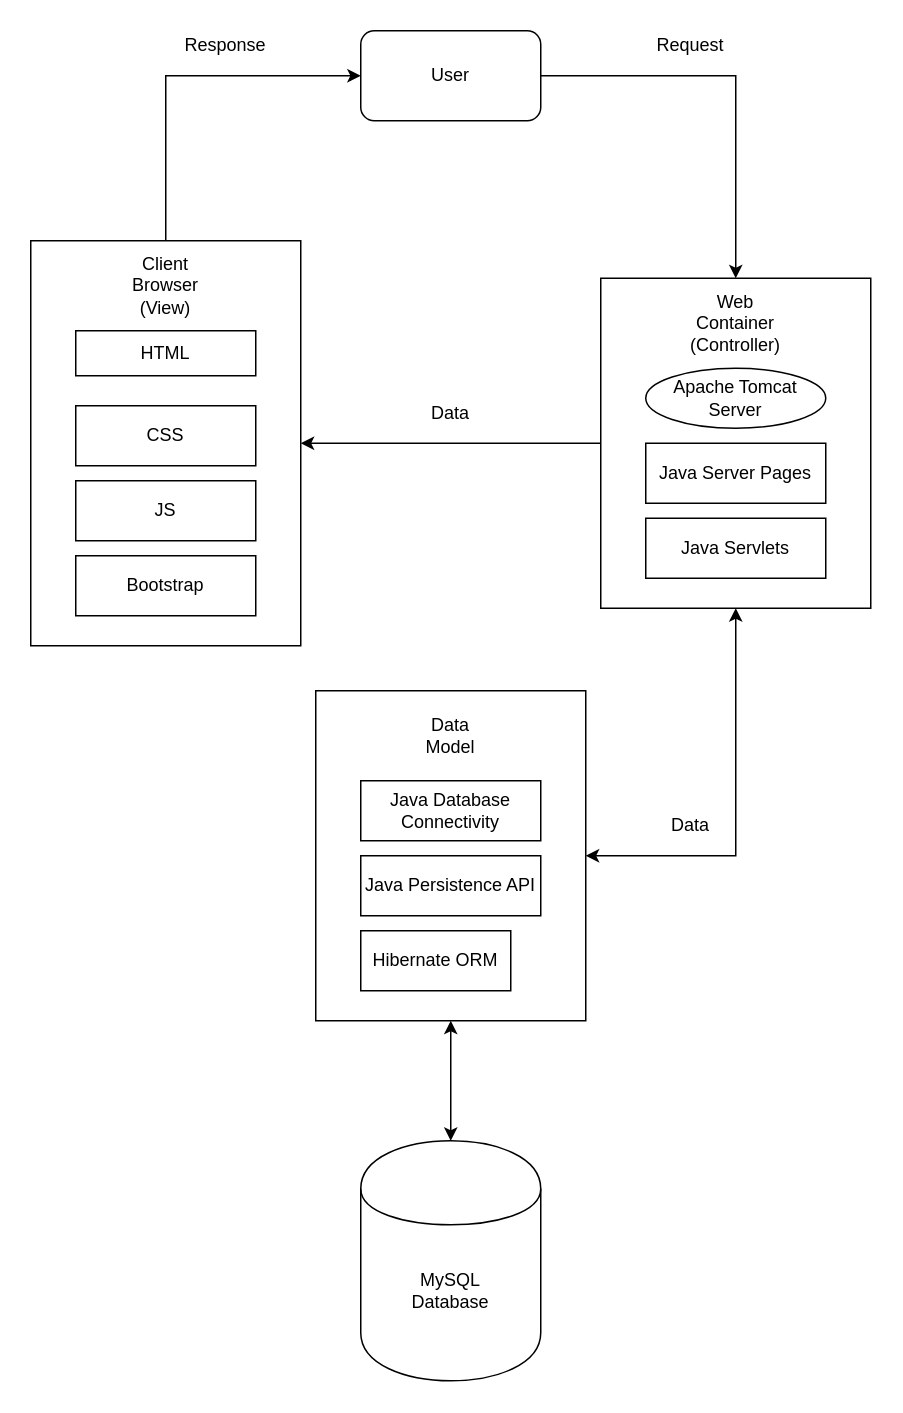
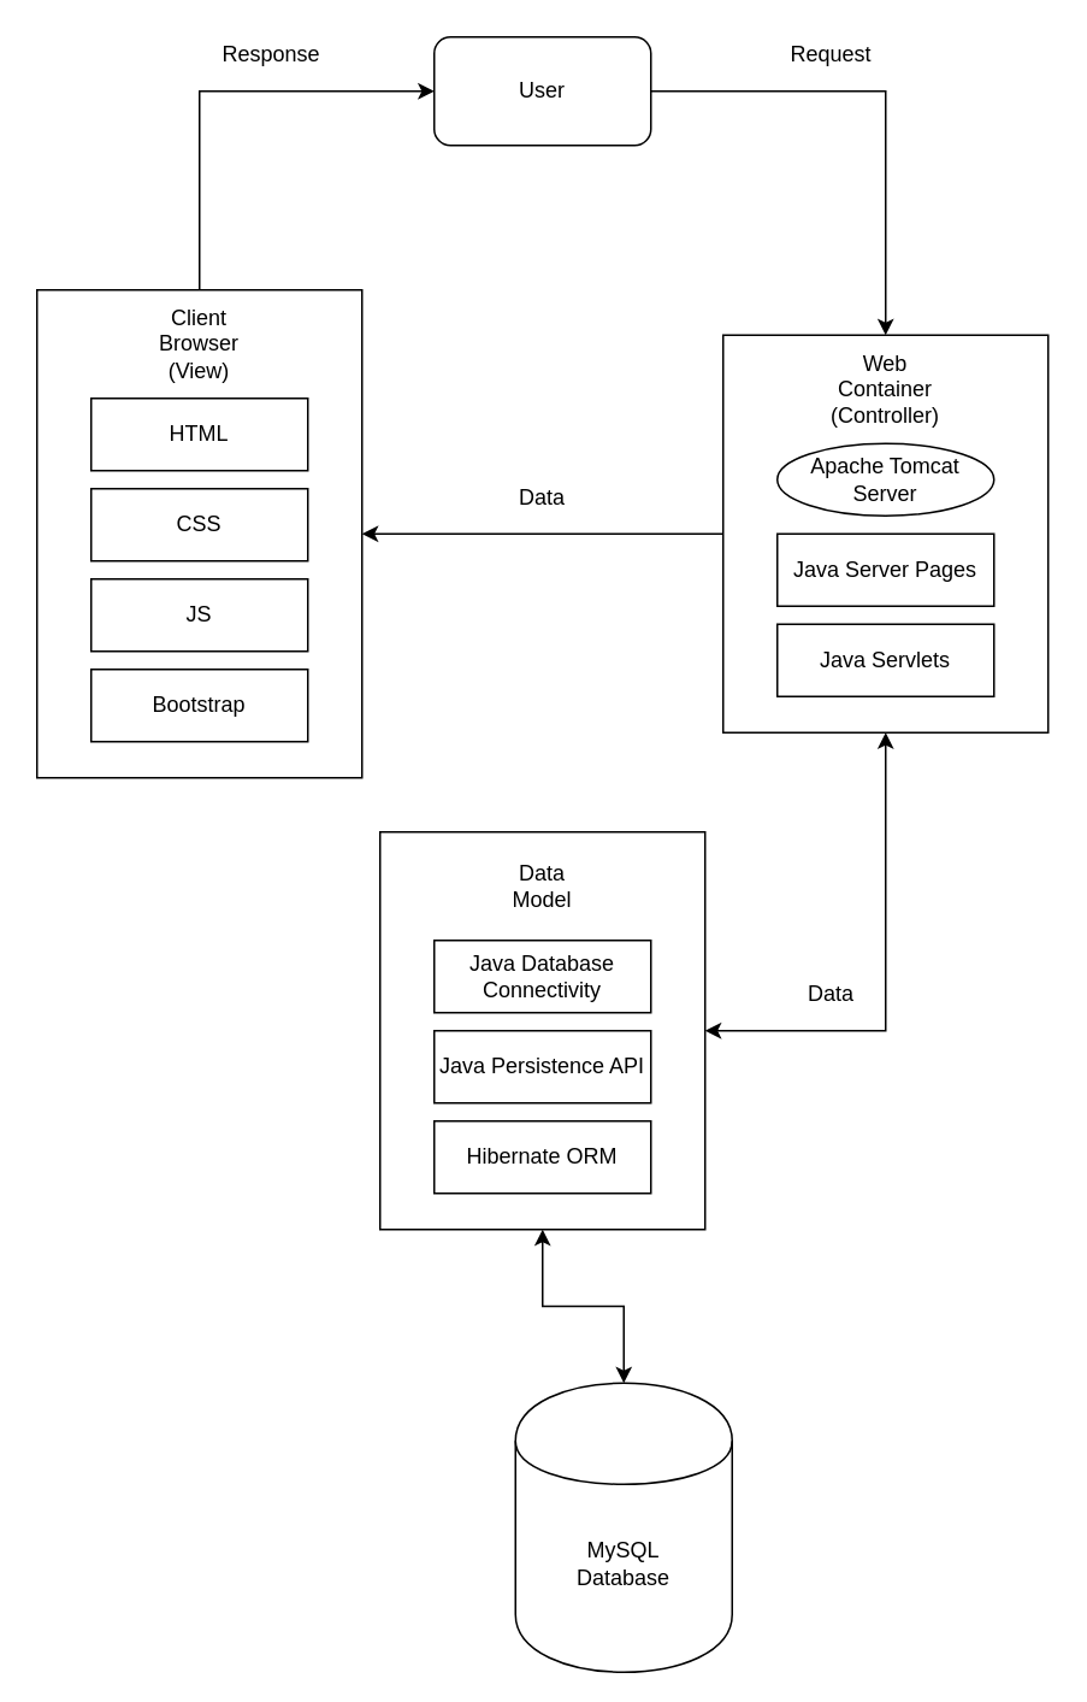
- <mxCell id="27" value="HTML" style="rounded=0;whiteSpace=wrap;html=1;" vertex="1" parent="25"><mxGeometry x="30" y="60" width="120" height="30" as="geometry" /></mxCell>
+ <mxCell id="27" value="HTML" style="rounded=0;whiteSpace=wrap;html=1;" vertex="1" parent="25"><mxGeometry x="30" y="60" width="120" height="40" as="geometry" /></mxCell>
- <mxCell id="14" value="Hibernate ORM" style="rounded=0;whiteSpace=wrap;html=1;fontStyle=0" vertex="1" parent="9"><mxGeometry x="30" y="160" width="100" height="40" as="geometry" /></mxCell>
+ <mxCell id="14" value="Hibernate ORM" style="rounded=0;whiteSpace=wrap;html=1;fontStyle=0" vertex="1" parent="9"><mxGeometry x="30" y="160" width="120" height="40" as="geometry" /></mxCell>
- <mxCell id="2" value="MySQL&lt;br&gt;Database" style="shape=cylinder;whiteSpace=wrap;html=1;boundedLbl=1;backgroundOutline=1;container=1;" vertex="1" parent="1"><mxGeometry x="240" y="760" width="120" height="160" as="geometry" /></mxCell>
+ <mxCell id="2" value="MySQL&lt;br&gt;Database" style="shape=cylinder;whiteSpace=wrap;html=1;boundedLbl=1;backgroundOutline=1;container=1;" vertex="1" parent="1"><mxGeometry x="285" y="765" width="120" height="160" as="geometry" /></mxCell>
